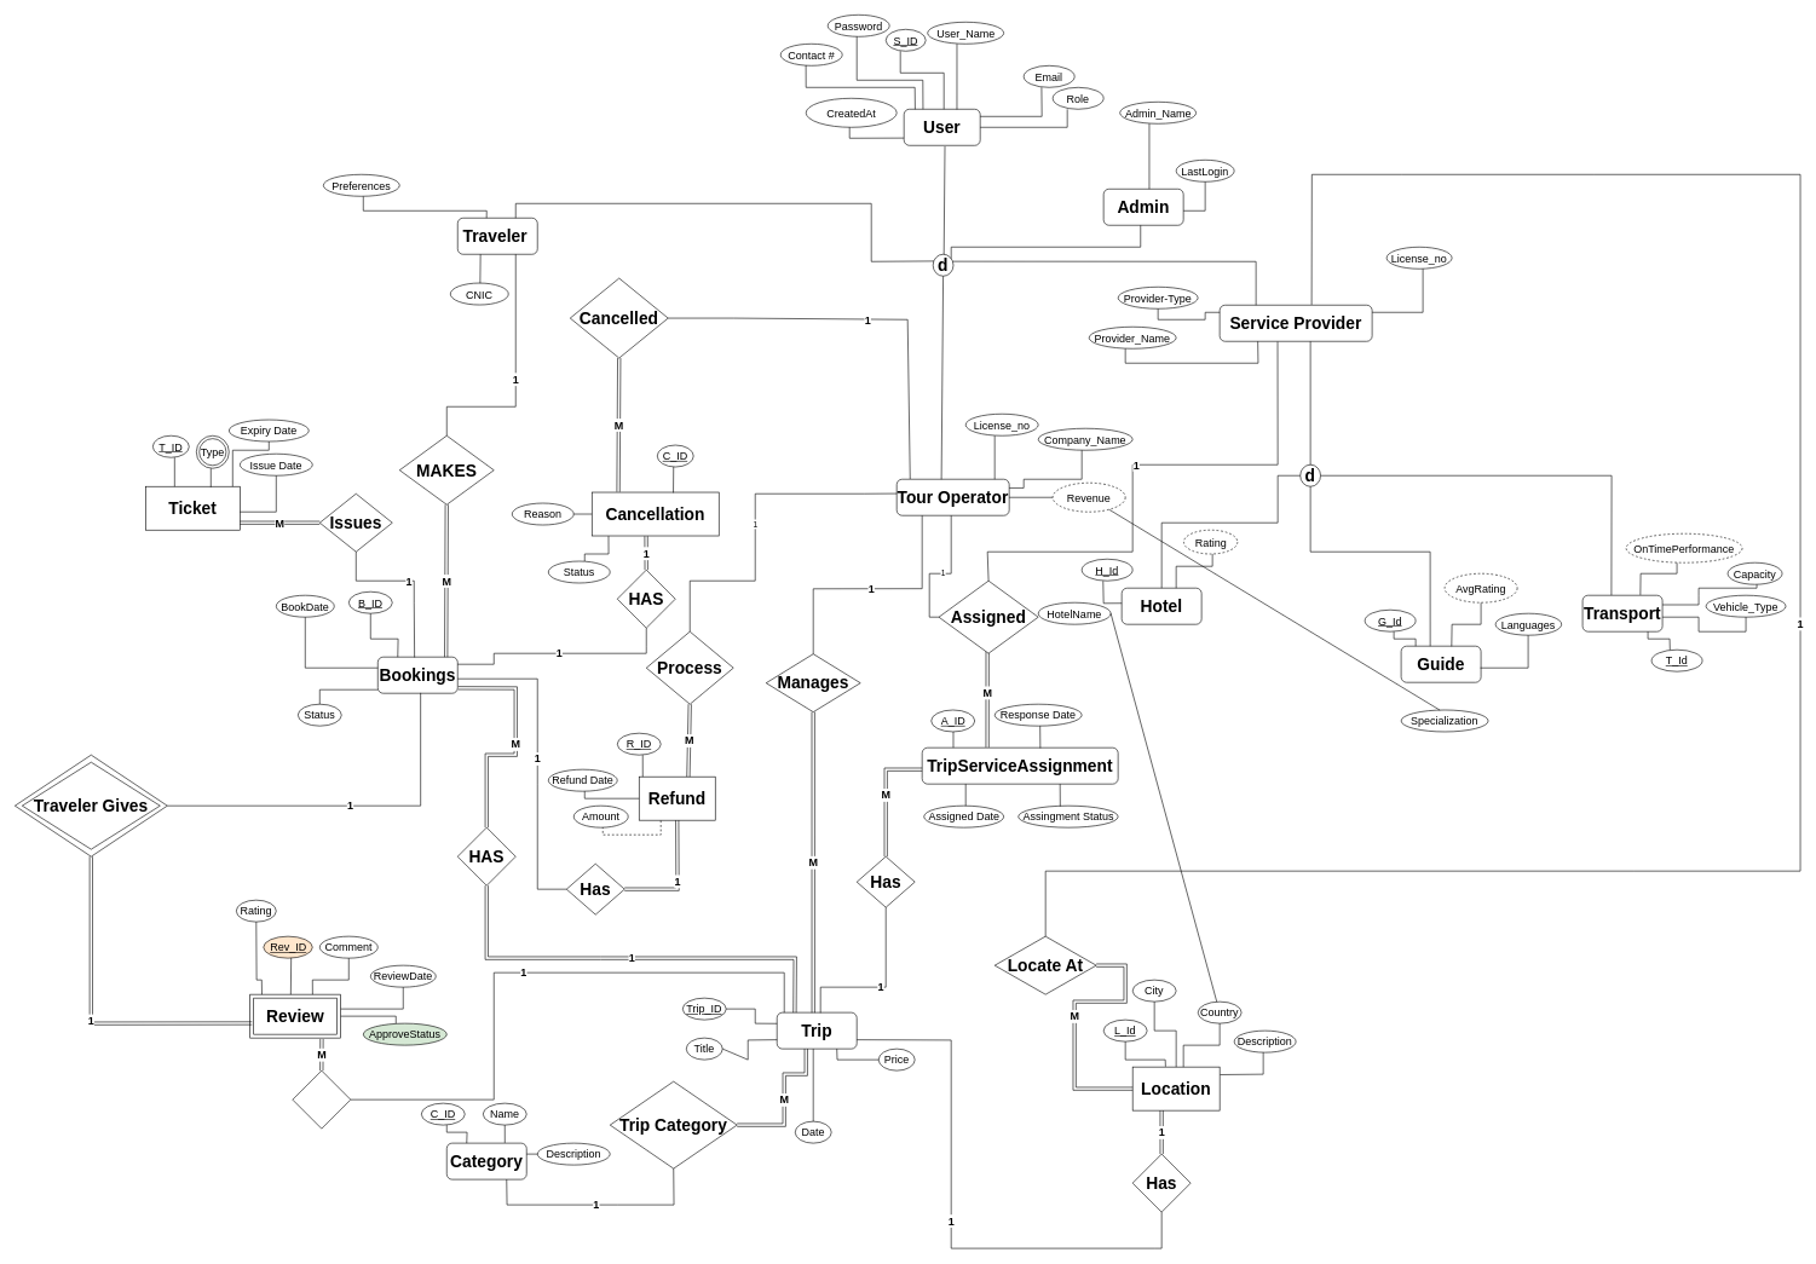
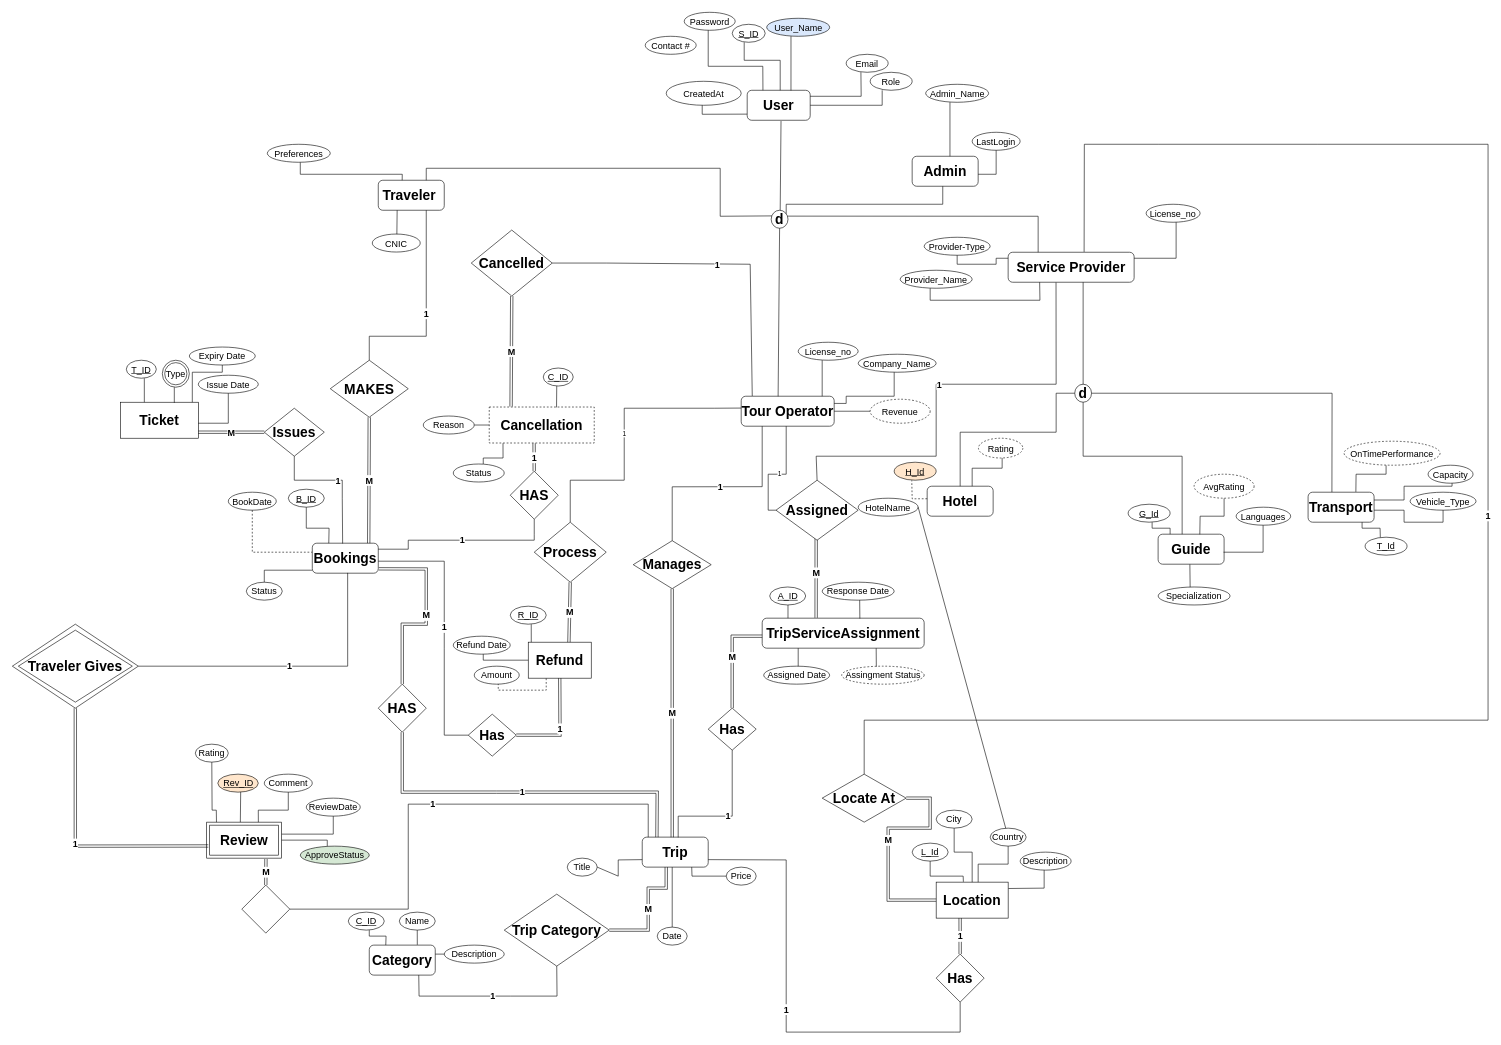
- <mxCell id="5" value="&lt;font style=&quot;font-size: 15px;&quot;&gt;User_Name&lt;/font&gt;" style="ellipse;whiteSpace=wrap;html=1;" parent="1" vertex="1"><mxGeometry x="1277.5" y="30" width="105" height="30" as="geometry" /></mxCell>
+ <mxCell id="5" value="&lt;font style=&quot;font-size: 15px;&quot;&gt;User_Name&lt;/font&gt;" style="ellipse;whiteSpace=wrap;html=1;fillColor=#dae8fc;" parent="1" vertex="1"><mxGeometry x="1277.5" y="30" width="105" height="30" as="geometry" /></mxCell>
- <mxCell id="14" value="" style="endArrow=none;html=1;rounded=0;exitX=0.146;exitY=0.002;exitDx=0;exitDy=0;exitPerimeter=0;entryX=0.41;entryY=0.982;entryDx=0;entryDy=0;entryPerimeter=0;" parent="1" source="2" target="13" edge="1"><mxGeometry width="50" height="50" relative="1" as="geometry"><mxPoint x="1240" y="170" as="sourcePoint" /><mxPoint x="1115" y="90" as="targetPoint" /><Array as="points"><mxPoint x="1260" y="120" /><mxPoint x="1110" y="120" /></Array></mxGeometry></mxCell>
- <mxCell id="139" value="&lt;b&gt;&lt;font style=&quot;font-size: 23px;&quot;&gt;Cancellation&lt;/font&gt;&lt;/b&gt;" style="rounded=0;whiteSpace=wrap;html=1;" parent="1" vertex="1"><mxGeometry x="815" y="678" width="175" height="60" as="geometry" /></mxCell>
+ <mxCell id="139" value="&lt;b&gt;&lt;font style=&quot;font-size: 23px;&quot;&gt;Cancellation&lt;/font&gt;&lt;/b&gt;" style="rounded=0;whiteSpace=wrap;html=1;dashed=1;" parent="1" vertex="1"><mxGeometry x="815" y="678" width="175" height="60" as="geometry" /></mxCell>
- <mxCell id="101" value="&lt;font style=&quot;font-size: 15px;&quot;&gt;&lt;u&gt;H_Id&lt;/u&gt;&lt;/font&gt;" style="ellipse;whiteSpace=wrap;html=1;" parent="1" vertex="1"><mxGeometry x="1490" y="770" width="70" height="30" as="geometry" /></mxCell>
+ <mxCell id="101" value="&lt;font style=&quot;font-size: 15px;&quot;&gt;&lt;u&gt;H_Id&lt;/u&gt;&lt;/font&gt;" style="ellipse;whiteSpace=wrap;html=1;fillColor=#ffe6cc;" parent="1" vertex="1"><mxGeometry x="1490" y="770" width="70" height="30" as="geometry" /></mxCell>
- <mxCell id="104" value="" style="endArrow=none;html=1;rounded=0;exitX=0;exitY=0.418;exitDx=0;exitDy=0;exitPerimeter=0;entryX=0.419;entryY=1.007;entryDx=0;entryDy=0;entryPerimeter=0;" parent="1" source="80" target="101" edge="1"><mxGeometry width="50" height="50" relative="1" as="geometry"><mxPoint x="1477.5" y="850" as="sourcePoint" /><mxPoint x="1527.5" y="800" as="targetPoint" /><Array as="points"><mxPoint x="1520" y="831" /></Array></mxGeometry></mxCell>
+ <mxCell id="104" value="" style="endArrow=none;html=1;rounded=0;exitX=0;exitY=0.418;exitDx=0;exitDy=0;exitPerimeter=0;entryX=0.419;entryY=1.007;entryDx=0;entryDy=0;entryPerimeter=0;dashed=1;" parent="1" source="80" target="101" edge="1"><mxGeometry width="50" height="50" relative="1" as="geometry"><mxPoint x="1477.5" y="850" as="sourcePoint" /><mxPoint x="1527.5" y="800" as="targetPoint" /><Array as="points"><mxPoint x="1520" y="831" /></Array></mxGeometry></mxCell>
- <mxCell id="94" value="" style="endArrow=none;html=1;rounded=0;exitX=0.445;exitY=0.008;exitDx=0;exitDy=0;exitPerimeter=0;" parent="1" source="88" target="190" edge="1"><mxGeometry width="50" height="50" relative="1" as="geometry"><mxPoint x="1980" y="980" as="sourcePoint" /><mxPoint x="1980" y="940" as="targetPoint" /></mxGeometry></mxCell>
+ <mxCell id="94" value="" style="endArrow=none;html=1;rounded=0;exitX=0.445;exitY=0.008;exitDx=0;exitDy=0;exitPerimeter=0;entryX=0.481;entryY=1.007;entryDx=0;entryDy=0;entryPerimeter=0;" parent="1" source="88" target="81" edge="1"><mxGeometry width="50" height="50" relative="1" as="geometry"><mxPoint x="1980" y="980" as="sourcePoint" /><mxPoint x="1980" y="940" as="targetPoint" /></mxGeometry></mxCell>
- <mxCell id="60" value="" style="endArrow=none;html=1;rounded=0;exitX=0.5;exitY=1;exitDx=0;exitDy=0;entryX=0;entryY=0.3;entryDx=0;entryDy=0;entryPerimeter=0;" parent="1" source="59" target="56" edge="1"><mxGeometry width="50" height="50" relative="1" as="geometry"><mxPoint x="470" y="980" as="sourcePoint" /><mxPoint x="500" y="900" as="targetPoint" /><Array as="points"><mxPoint x="420" y="920" /></Array></mxGeometry></mxCell>
+ <mxCell id="60" value="" style="endArrow=none;html=1;rounded=0;exitX=0.5;exitY=1;exitDx=0;exitDy=0;entryX=0;entryY=0.3;entryDx=0;entryDy=0;entryPerimeter=0;dashed=1;" parent="1" source="59" target="56" edge="1"><mxGeometry width="50" height="50" relative="1" as="geometry"><mxPoint x="470" y="980" as="sourcePoint" /><mxPoint x="500" y="900" as="targetPoint" /><Array as="points"><mxPoint x="420" y="920" /></Array></mxGeometry></mxCell>
- <mxCell id="128" value="&lt;font style=&quot;font-size: 15px;&quot;&gt;Assingment Status&lt;/font&gt;" style="ellipse;whiteSpace=wrap;html=1;" parent="1" vertex="1"><mxGeometry x="1402.5" y="1110" width="137.5" height="30" as="geometry" /></mxCell>
+ <mxCell id="128" value="&lt;font style=&quot;font-size: 15px;&quot;&gt;Assingment Status&lt;/font&gt;" style="ellipse;whiteSpace=wrap;html=1;dashed=1;" parent="1" vertex="1"><mxGeometry x="1402.5" y="1110" width="137.5" height="30" as="geometry" /></mxCell>
- <mxCell id="35" value="&lt;u&gt;&lt;font style=&quot;font-size: 15px;&quot;&gt;Trip_ID&lt;/font&gt;&lt;/u&gt;" style="ellipse;whiteSpace=wrap;html=1;" parent="1" vertex="1"><mxGeometry x="940" y="1375" width="60" height="30" as="geometry" /></mxCell>
- <mxCell id="36" value="" style="endArrow=none;html=1;rounded=0;exitX=1;exitY=0.5;exitDx=0;exitDy=0;entryX=0;entryY=0.304;entryDx=0;entryDy=0;entryPerimeter=0;" parent="1" source="35" target="34" edge="1"><mxGeometry width="50" height="50" relative="1" as="geometry"><mxPoint x="1030" y="1445" as="sourcePoint" /><mxPoint x="1080" y="1395" as="targetPoint" /><Array as="points"><mxPoint x="1040" y="1390" /><mxPoint x="1040" y="1410" /></Array></mxGeometry></mxCell>
